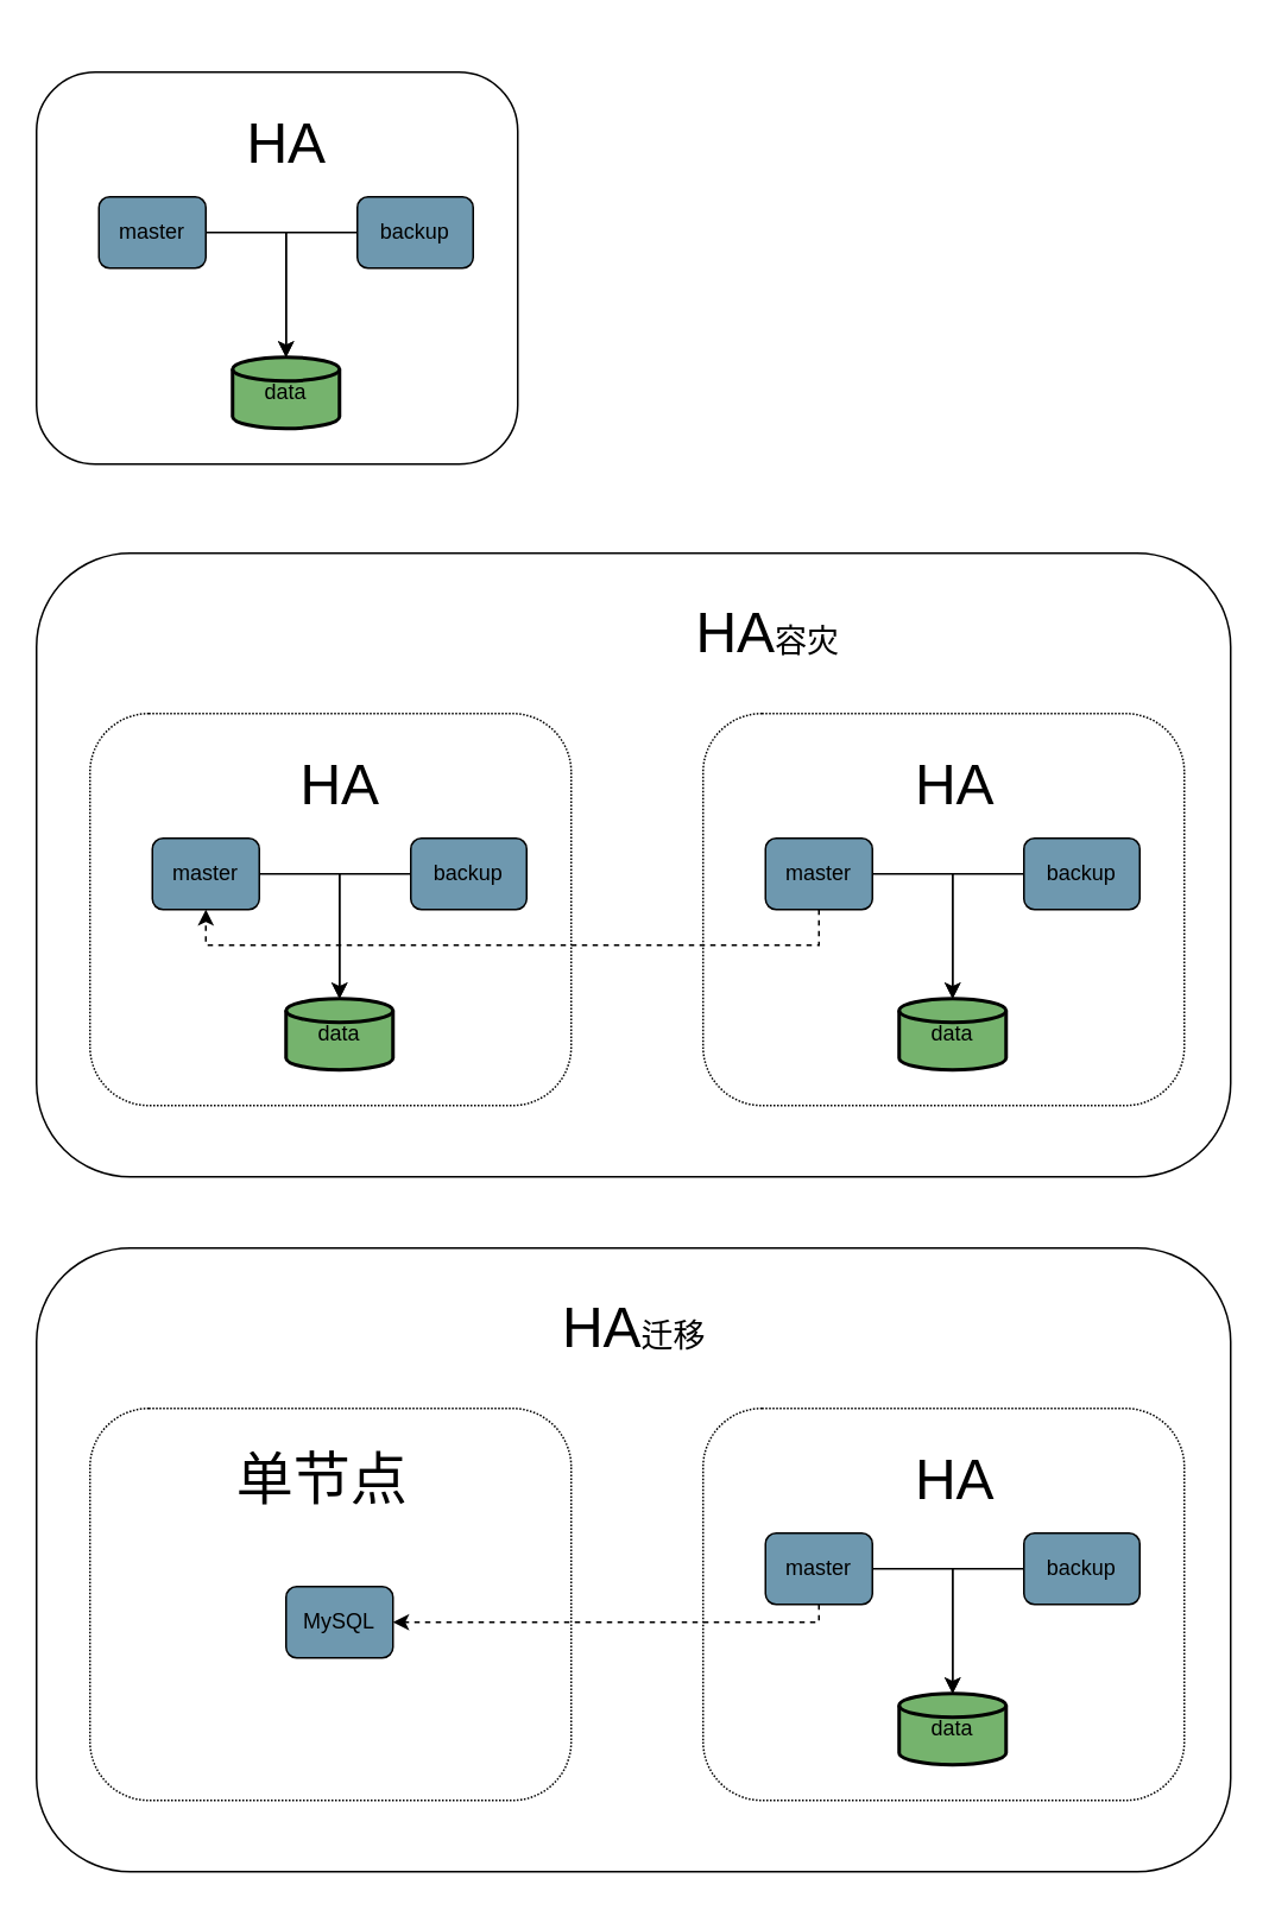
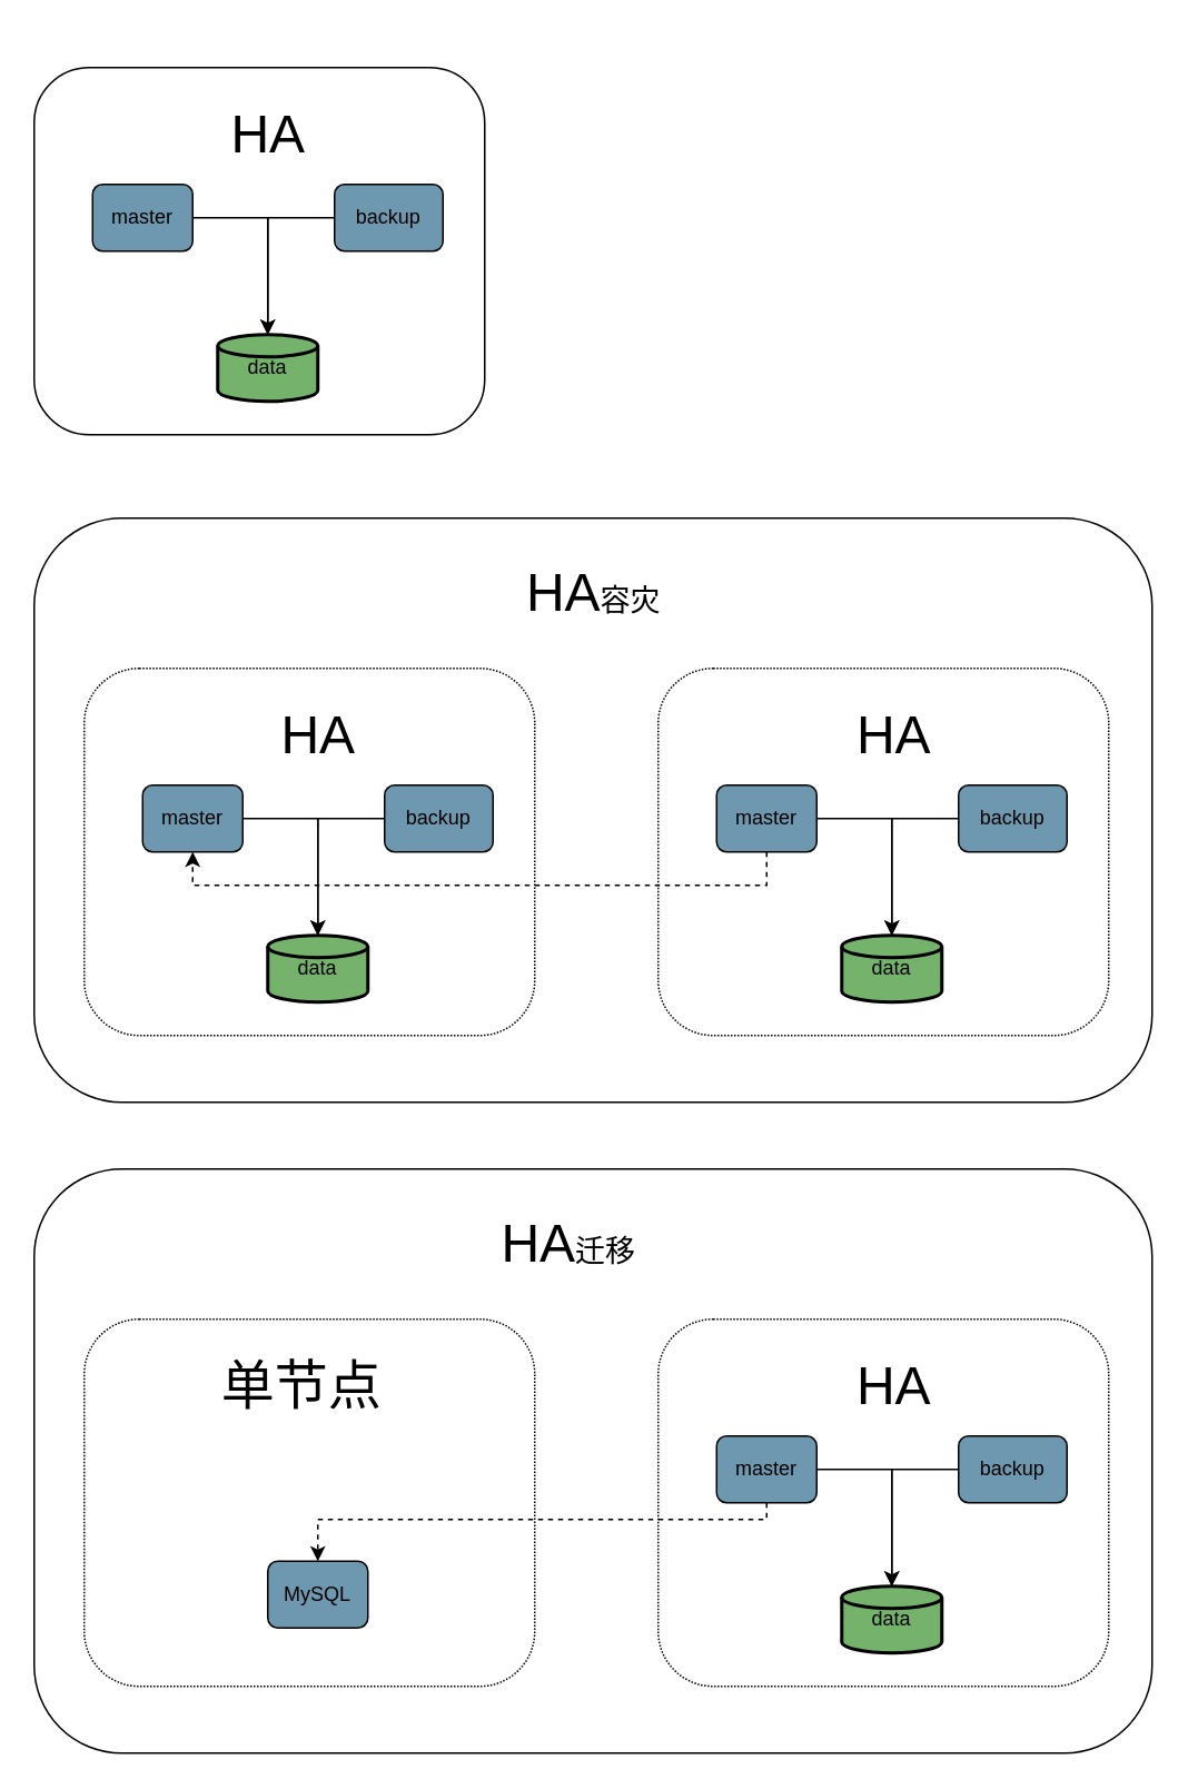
- <mxCell id="25" value="HA&lt;font style=&quot;font-size: 18px;&quot;&gt;容灾&lt;/font&gt;" style="text;html=1;resizable=0;autosize=1;align=center;verticalAlign=middle;points=[];fillColor=none;strokeColor=none;rounded=0;glass=0;dashed=1;dashPattern=1 1;fillStyle=auto;fontFamily=Helvetica;fontSize=32;" vertex="1" parent="1"><mxGeometry x="380" y="330" width="100" height="50" as="geometry" /></mxCell>
+ <mxCell id="25" value="HA&lt;font style=&quot;font-size: 18px;&quot;&gt;容灾&lt;/font&gt;" style="text;html=1;resizable=0;autosize=1;align=center;verticalAlign=middle;points=[];fillColor=none;strokeColor=none;rounded=0;glass=0;dashed=1;dashPattern=1 1;fillStyle=auto;fontFamily=Helvetica;fontSize=32;" vertex="1" parent="1"><mxGeometry x="305" y="330" width="100" height="50" as="geometry" /></mxCell>
- <mxCell id="38" value="HA&lt;font style=&quot;font-size: 18px;&quot;&gt;迁移&lt;/font&gt;" style="text;html=1;resizable=0;autosize=1;align=center;verticalAlign=middle;points=[];fillColor=none;strokeColor=none;rounded=0;glass=0;dashed=1;dashPattern=1 1;fillStyle=auto;fontFamily=Helvetica;fontSize=32;" vertex="1" parent="1"><mxGeometry x="305" y="720" width="100" height="50" as="geometry" /></mxCell>
+ <mxCell id="38" value="HA&lt;font style=&quot;font-size: 18px;&quot;&gt;迁移&lt;/font&gt;" style="text;html=1;resizable=0;autosize=1;align=center;verticalAlign=middle;points=[];fillColor=none;strokeColor=none;rounded=0;glass=0;dashed=1;dashPattern=1 1;fillStyle=auto;fontFamily=Helvetica;fontSize=32;" vertex="1" parent="1"><mxGeometry x="290" y="720" width="100" height="50" as="geometry" /></mxCell>
- <mxCell id="28" value="MySQL" style="rounded=1;whiteSpace=wrap;html=1;glass=0;fillColor=#6E98AF;" vertex="1" parent="1"><mxGeometry x="160" y="890" width="60" height="40" as="geometry" /></mxCell>
+ <mxCell id="28" value="MySQL" style="rounded=1;whiteSpace=wrap;html=1;glass=0;fillColor=#6E98AF;" vertex="1" parent="1"><mxGeometry x="160" y="935" width="60" height="40" as="geometry" /></mxCell>
